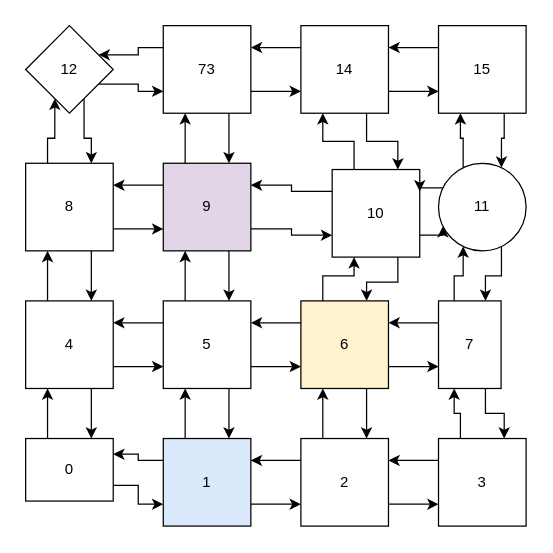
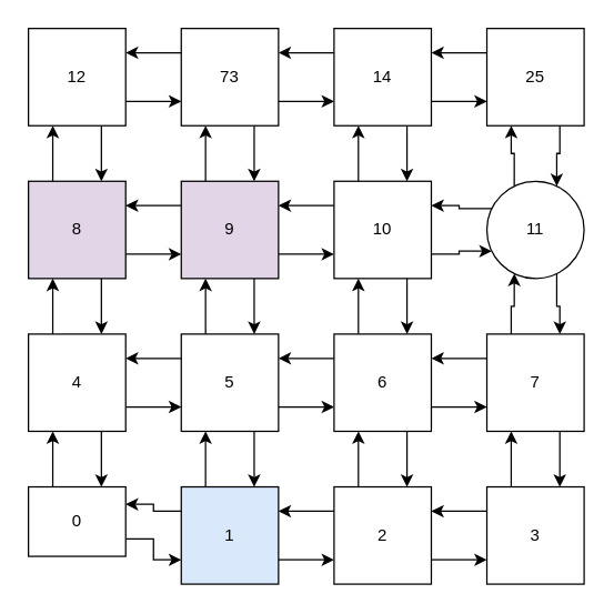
- <mxCell id="14" value="12" style="rhombus;whiteSpace=wrap;html=1;" parent="1" vertex="1"><mxGeometry x="20" y="20" width="70" height="70" as="geometry" /></mxCell>
+ <mxCell id="14" value="12" style="rounded=0;whiteSpace=wrap;html=1;" parent="1" vertex="1"><mxGeometry x="20" y="20" width="70" height="70" as="geometry" /></mxCell>
- <mxCell id="36" value="15" style="rounded=0;whiteSpace=wrap;html=1;" parent="1" vertex="1"><mxGeometry x="350" y="20" width="70" height="70" as="geometry" /></mxCell>
+ <mxCell id="36" value="25" style="rounded=0;whiteSpace=wrap;html=1;" parent="1" vertex="1"><mxGeometry x="350" y="20" width="70" height="70" as="geometry" /></mxCell>
- <mxCell id="11" value="8" style="rounded=0;whiteSpace=wrap;html=1;" parent="1" vertex="1"><mxGeometry x="20" y="130" width="70" height="70" as="geometry" /></mxCell>
+ <mxCell id="11" value="8" style="rounded=0;whiteSpace=wrap;html=1;fillColor=#e1d5e7;" parent="1" vertex="1"><mxGeometry x="20" y="130" width="70" height="70" as="geometry" /></mxCell>
- <mxCell id="30" value="10" style="rounded=0;whiteSpace=wrap;html=1;" parent="1" vertex="1"><mxGeometry x="265" y="135" width="70" height="70" as="geometry" /></mxCell>
+ <mxCell id="30" value="10" style="rounded=0;whiteSpace=wrap;html=1;" parent="1" vertex="1"><mxGeometry x="240" y="130" width="70" height="70" as="geometry" /></mxCell>
- <mxCell id="32" value="6" style="rounded=0;whiteSpace=wrap;html=1;fillColor=#fff2cc;" parent="1" vertex="1"><mxGeometry x="240" y="240" width="70" height="70" as="geometry" /></mxCell>
+ <mxCell id="32" value="6" style="rounded=0;whiteSpace=wrap;html=1;" parent="1" vertex="1"><mxGeometry x="240" y="240" width="70" height="70" as="geometry" /></mxCell>
- <mxCell id="41" value="7" style="rounded=0;whiteSpace=wrap;html=1;" parent="1" vertex="1"><mxGeometry x="350" y="240" width="50" height="70" as="geometry" /></mxCell>
+ <mxCell id="41" value="7" style="rounded=0;whiteSpace=wrap;html=1;" parent="1" vertex="1"><mxGeometry x="350" y="240" width="70" height="70" as="geometry" /></mxCell>
